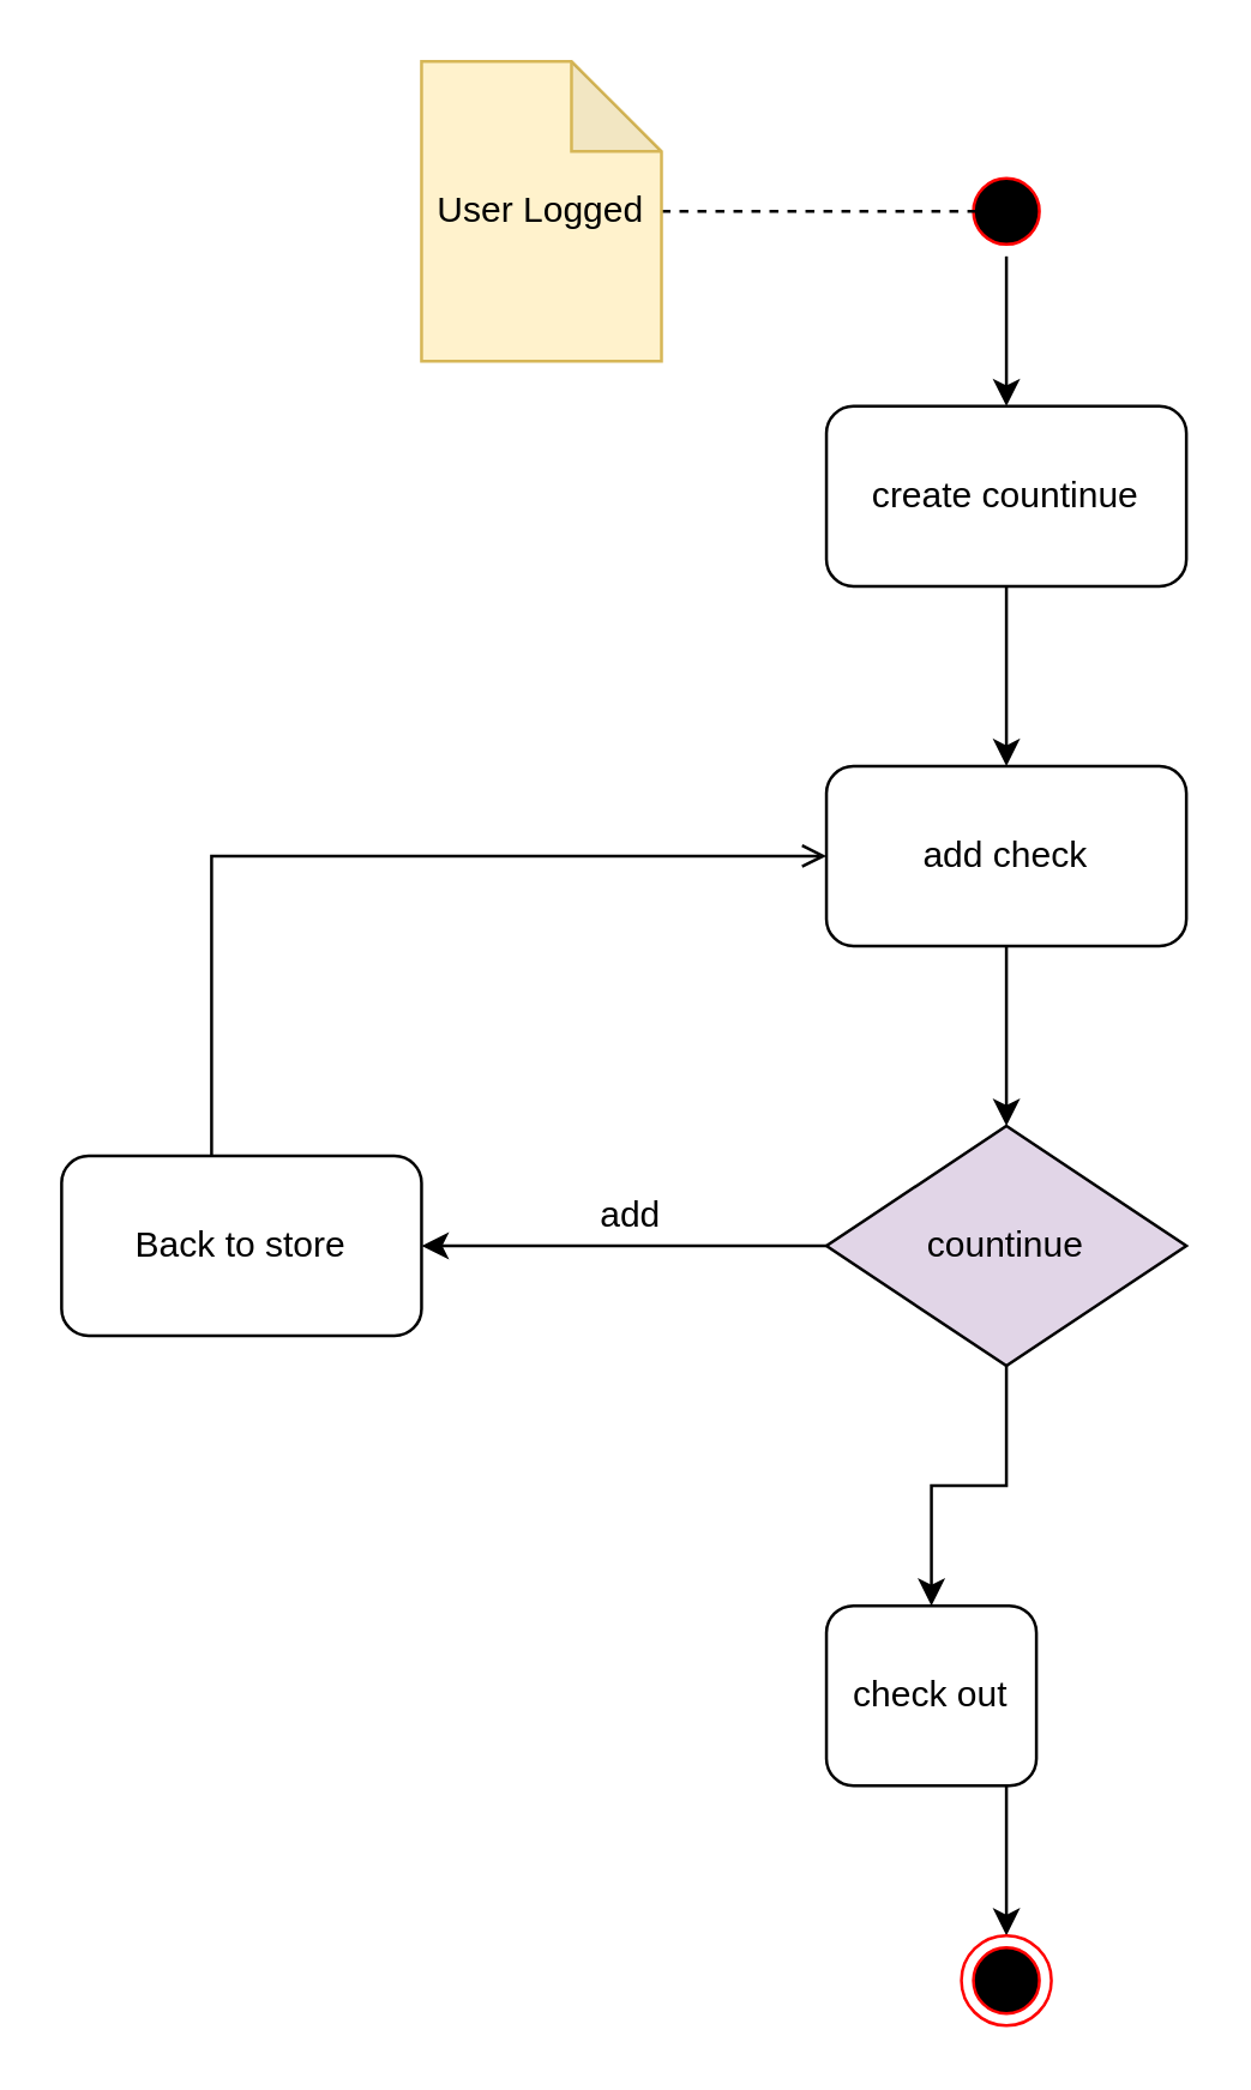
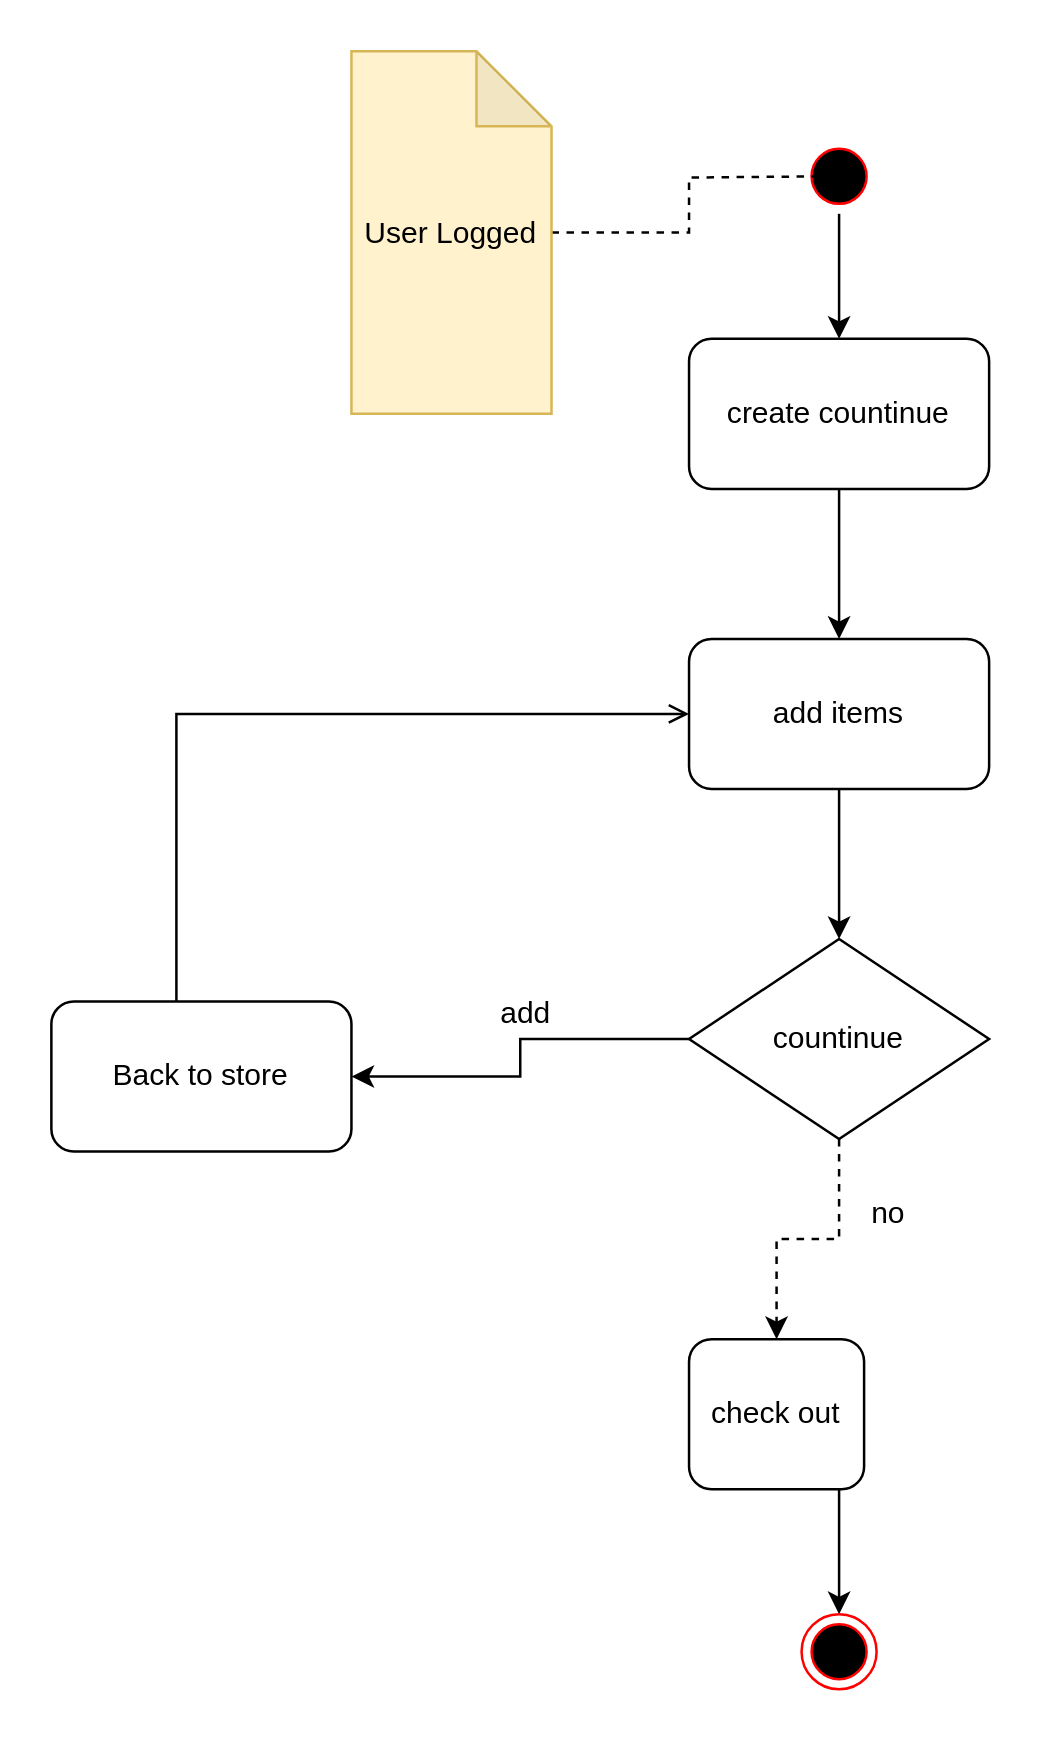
- <mxCell id="19" value="User Logged" style="shape=note;whiteSpace=wrap;html=1;backgroundOutline=1;darkOpacity=0.05;fillColor=#fff2cc;strokeColor=#d6b656;" vertex="1" parent="1"><mxGeometry x="140" y="20" width="80" height="100" as="geometry" /></mxCell>
+ <mxCell id="19" value="User Logged" style="shape=note;whiteSpace=wrap;html=1;backgroundOutline=1;darkOpacity=0.05;fillColor=#fff2cc;strokeColor=#d6b656;" vertex="1" parent="1"><mxGeometry x="140" y="20" width="80" height="145" as="geometry" /></mxCell>
- <mxCell id="7" value="add check" style="rounded=1;whiteSpace=wrap;html=1;" vertex="1" parent="1"><mxGeometry x="275" y="255" width="120" height="60" as="geometry" /></mxCell>
+ <mxCell id="7" value="add items" style="rounded=1;whiteSpace=wrap;html=1;" vertex="1" parent="1"><mxGeometry x="275" y="255" width="120" height="60" as="geometry" /></mxCell>
- <mxCell id="12" value="Back to store" style="rounded=1;whiteSpace=wrap;html=1;" vertex="1" parent="1"><mxGeometry x="20" y="385" width="120" height="60" as="geometry" /></mxCell>
+ <mxCell id="12" value="Back to store" style="rounded=1;whiteSpace=wrap;html=1;" vertex="1" parent="1"><mxGeometry x="20" y="400" width="120" height="60" as="geometry" /></mxCell>
- <mxCell id="10" value="countinue" style="rhombus;whiteSpace=wrap;html=1;fillColor=#e1d5e7;" vertex="1" parent="1"><mxGeometry x="275" y="375" width="120" height="80" as="geometry" /></mxCell>
+ <mxCell id="10" value="countinue" style="rhombus;whiteSpace=wrap;html=1;" vertex="1" parent="1"><mxGeometry x="275" y="375" width="120" height="80" as="geometry" /></mxCell>
+ <mxCell id="16" value="no" style="text;html=1;strokeColor=none;fillColor=none;align=center;verticalAlign=middle;whiteSpace=wrap;rounded=0;" vertex="1" parent="1"><mxGeometry x="335" y="475" width="40" height="20" as="geometry" /></mxCell>
- <mxCell id="9" style="edgeStyle=orthogonalEdgeStyle;rounded=0;orthogonalLoop=1;jettySize=auto;html=1;entryX=0.5;entryY=0;entryDx=0;entryDy=0;" edge="1" parent="1" source="10" target="15"><mxGeometry relative="1" as="geometry" /></mxCell>
+ <mxCell id="9" style="edgeStyle=orthogonalEdgeStyle;rounded=0;orthogonalLoop=1;jettySize=auto;html=1;entryX=0.5;entryY=0;entryDx=0;entryDy=0;dashed=1;" edge="1" parent="1" source="10" target="15"><mxGeometry relative="1" as="geometry" /></mxCell>
